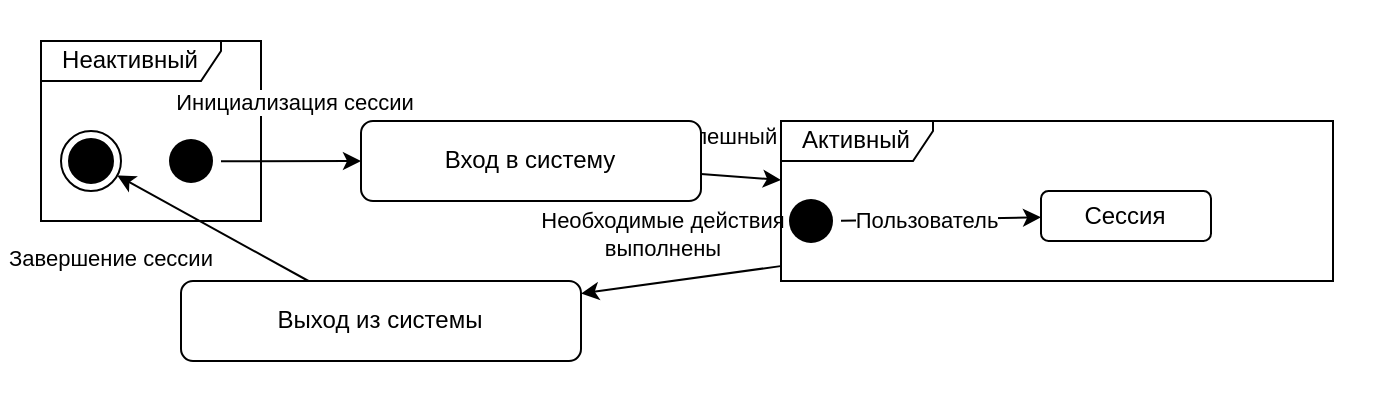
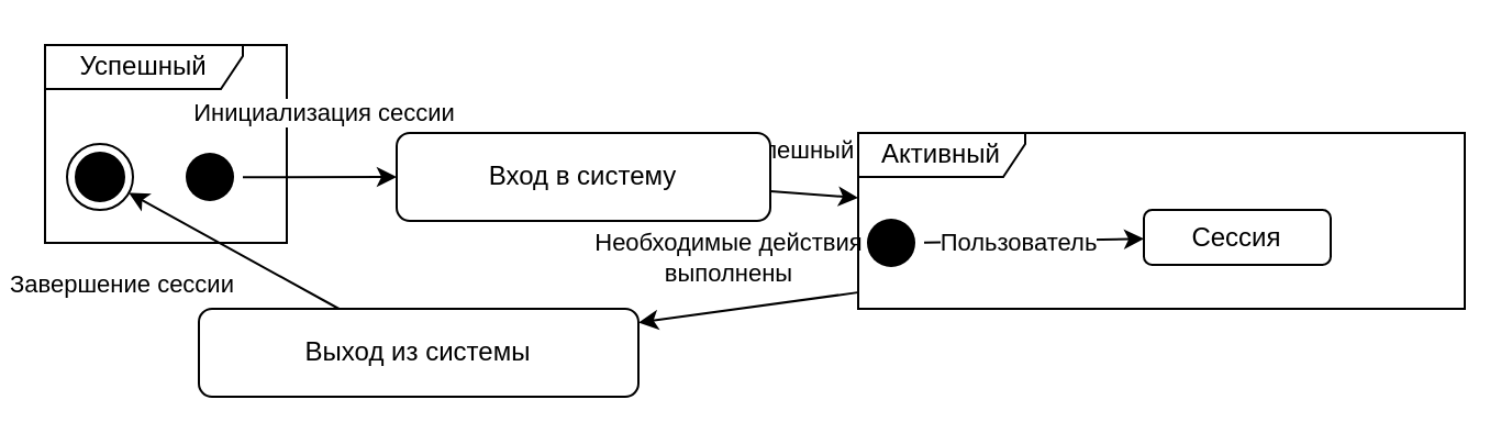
- <mxCell id="2" value="Неактивный" style="shape=umlFrame;whiteSpace=wrap;html=1;pointerEvents=0;width=90;height=20;" parent="1" vertex="1"><mxGeometry x="20" y="20" width="110" height="90" as="geometry" /></mxCell>
+ <mxCell id="2" value="Успешный" style="shape=umlFrame;whiteSpace=wrap;html=1;pointerEvents=0;width=90;height=20;" parent="1" vertex="1"><mxGeometry x="20" y="20" width="110" height="90" as="geometry" /></mxCell>
